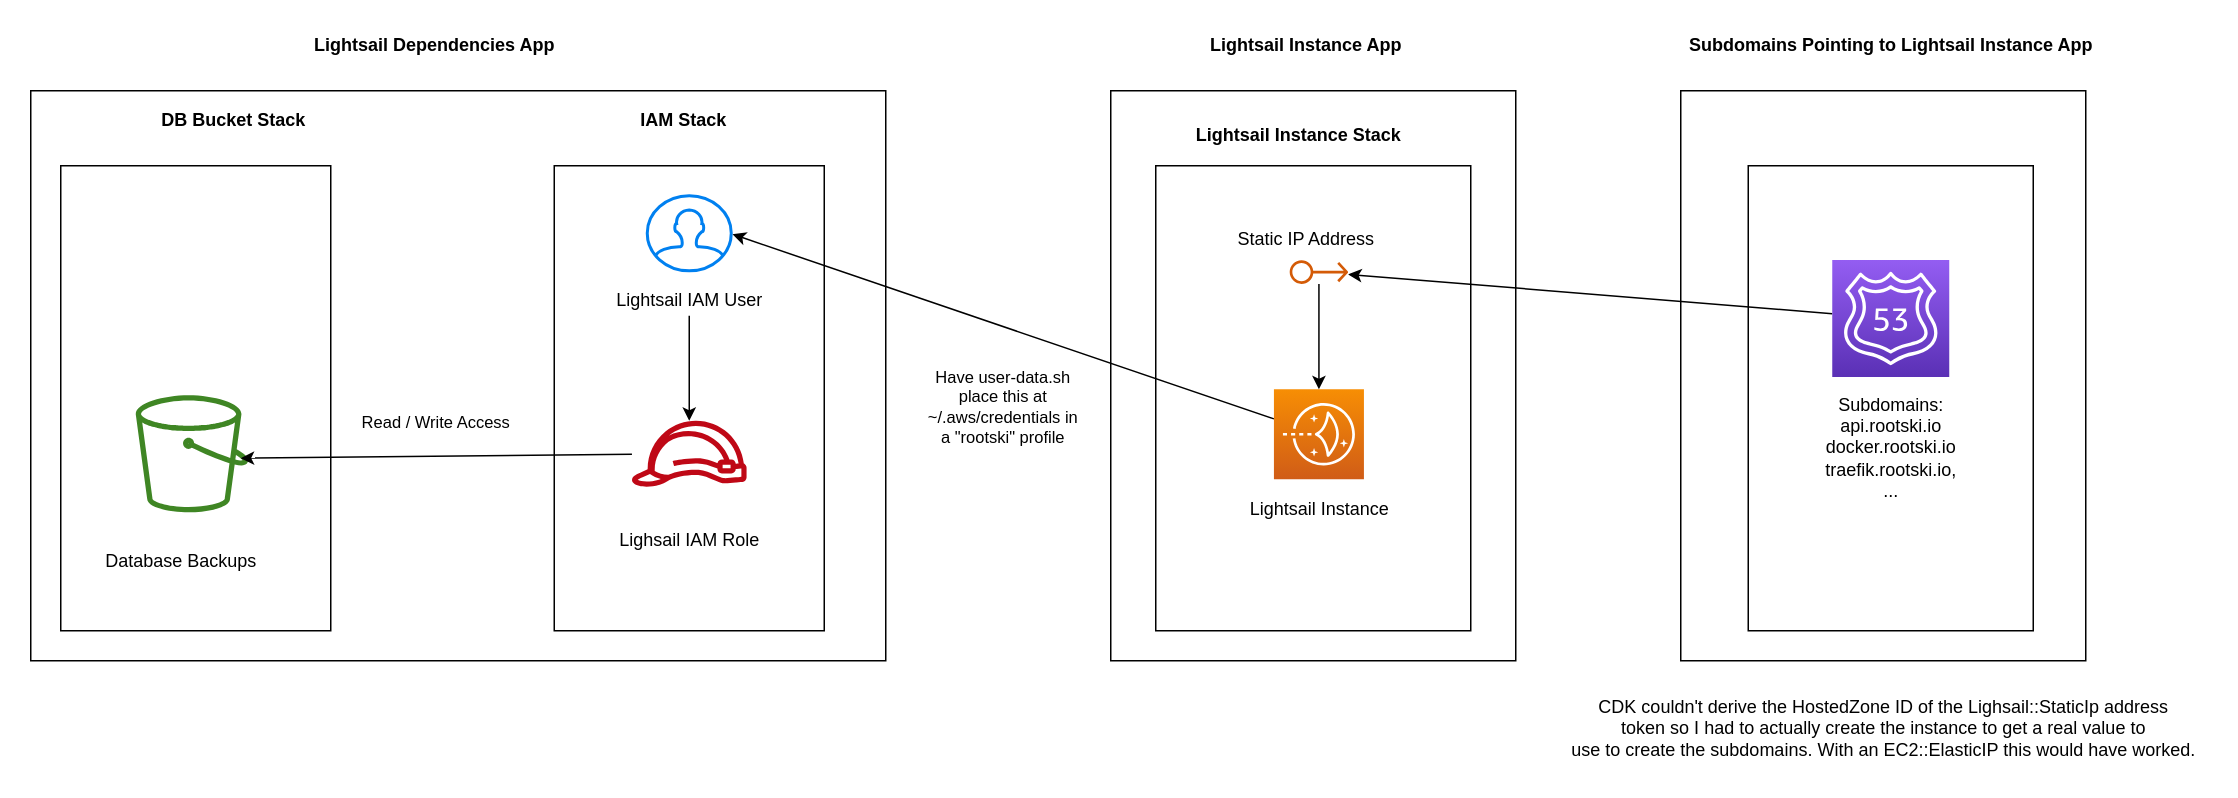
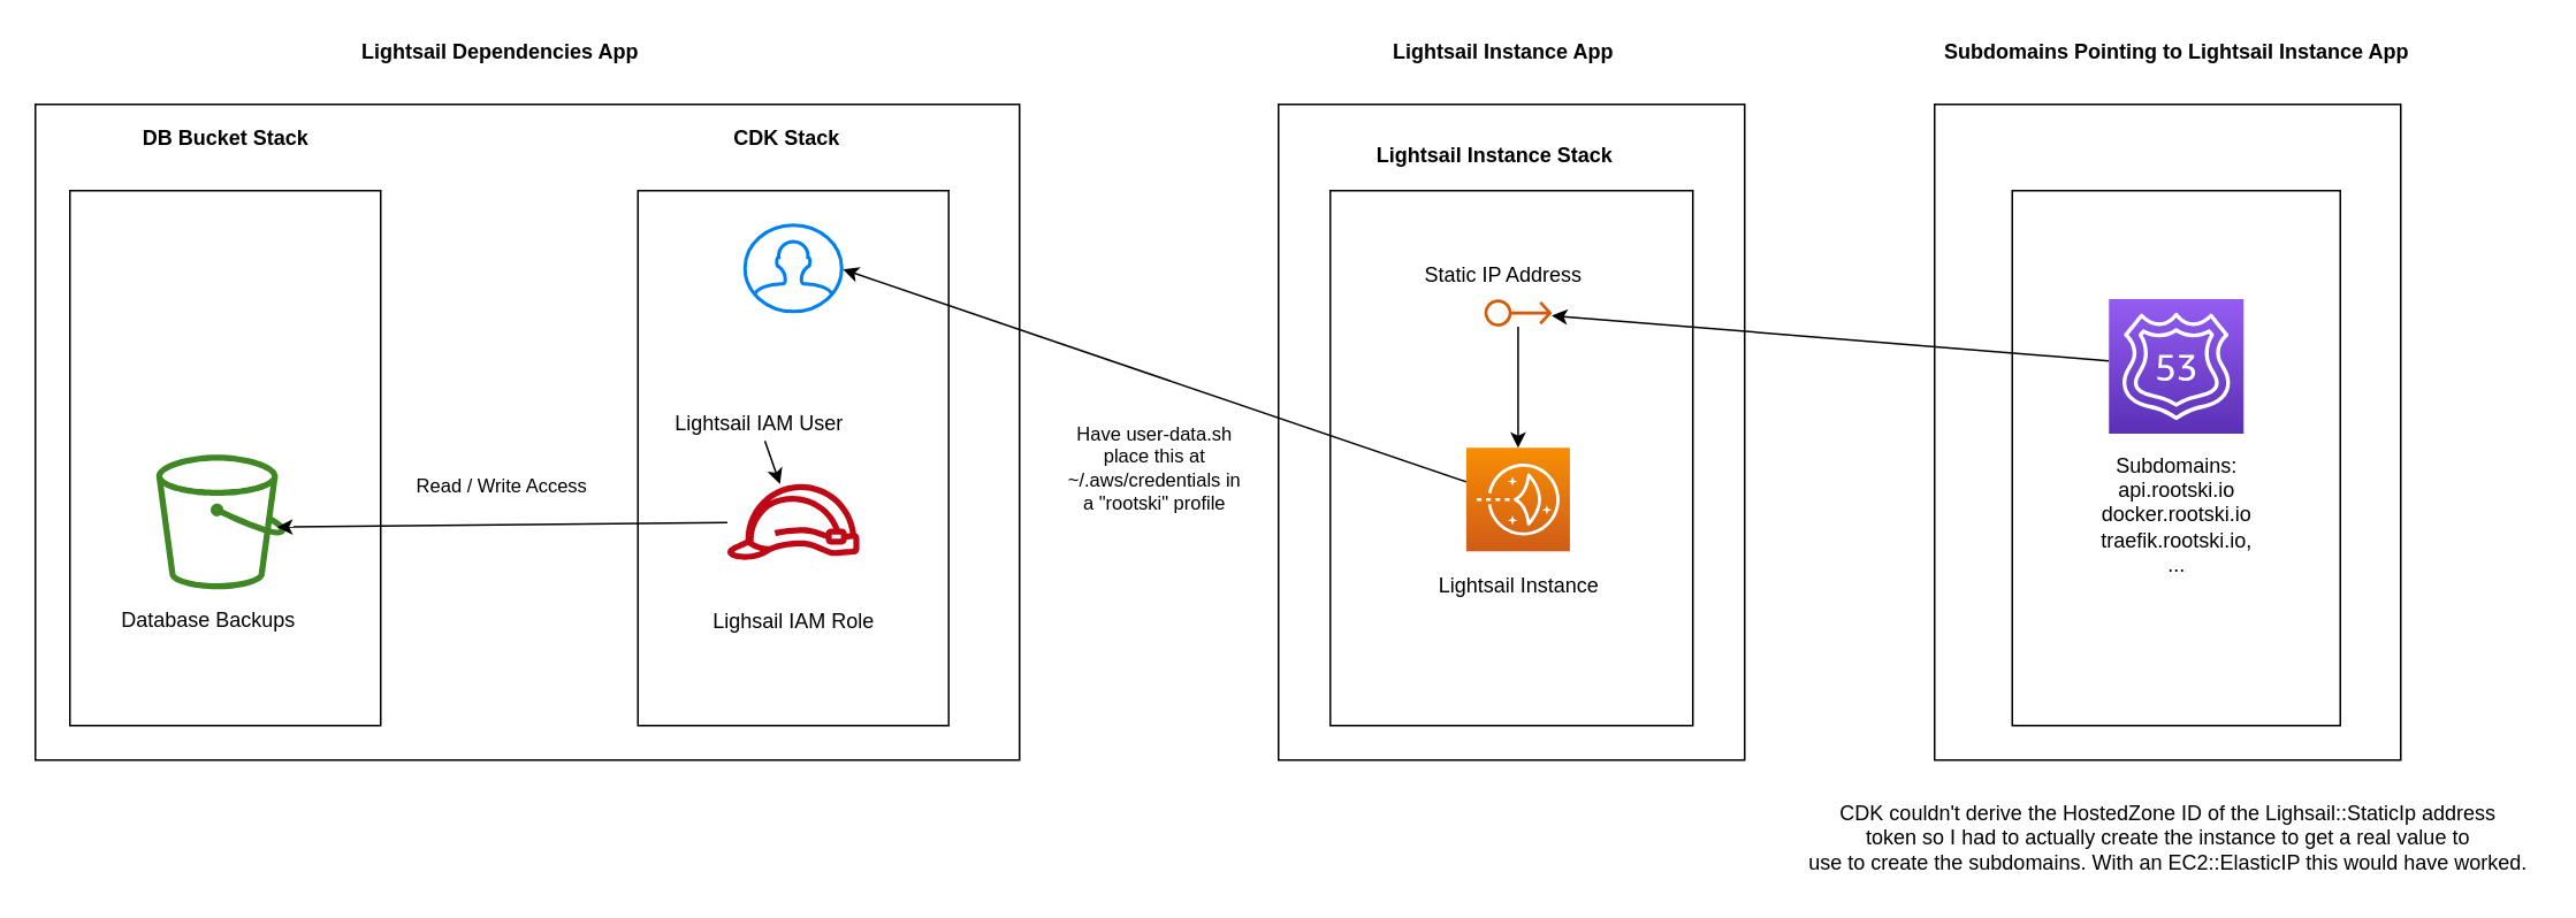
- <mxCell id="24" value="&lt;b&gt;DB Bucket Stack&lt;/b&gt;" style="text;html=1;align=center;verticalAlign=middle;resizable=0;points=[];autosize=1;strokeColor=none;fillColor=none;" parent="1" vertex="1"><mxGeometry x="100" y="70" width="110" height="20" as="geometry" /></mxCell>
+ <mxCell id="24" value="&lt;b&gt;DB Bucket Stack&lt;/b&gt;" style="text;html=1;align=center;verticalAlign=middle;resizable=0;points=[];autosize=1;strokeColor=none;fillColor=none;" parent="1" vertex="1"><mxGeometry x="75" y="70" width="110" height="20" as="geometry" /></mxCell>
- <mxCell id="25" value="&lt;b&gt;IAM Stack&lt;/b&gt;" style="text;html=1;align=center;verticalAlign=middle;resizable=0;points=[];autosize=1;strokeColor=none;fillColor=none;" parent="1" vertex="1"><mxGeometry x="420" y="70" width="70" height="20" as="geometry" /></mxCell>
+ <mxCell id="25" value="&lt;b&gt;CDK Stack&lt;/b&gt;" style="text;html=1;align=center;verticalAlign=middle;resizable=0;points=[];autosize=1;strokeColor=none;fillColor=none;" parent="1" vertex="1"><mxGeometry x="420" y="70" width="70" height="20" as="geometry" /></mxCell>
- <mxCell id="14" value="Lightsail IAM User" style="text;html=1;align=center;verticalAlign=middle;resizable=0;points=[];autosize=1;strokeColor=none;fillColor=none;" parent="1" vertex="1"><mxGeometry x="404" y="190" width="110" height="20" as="geometry" /></mxCell>
+ <mxCell id="14" value="Lightsail IAM User" style="text;html=1;align=center;verticalAlign=middle;resizable=0;points=[];autosize=1;strokeColor=none;fillColor=none;" parent="1" vertex="1"><mxGeometry x="384" y="235" width="110" height="20" as="geometry" /></mxCell>
- <mxCell id="9" value="Database Backups" style="text;html=1;resizable=0;autosize=1;align=center;verticalAlign=middle;points=[];fillColor=none;strokeColor=none;rounded=0;" parent="1" vertex="1"><mxGeometry x="60" y="364" width="120" height="20" as="geometry" /></mxCell>
+ <mxCell id="9" value="Database Backups" style="text;html=1;resizable=0;autosize=1;align=center;verticalAlign=middle;points=[];fillColor=none;strokeColor=none;rounded=0;" parent="1" vertex="1"><mxGeometry x="60" y="349" width="120" height="20" as="geometry" /></mxCell>
